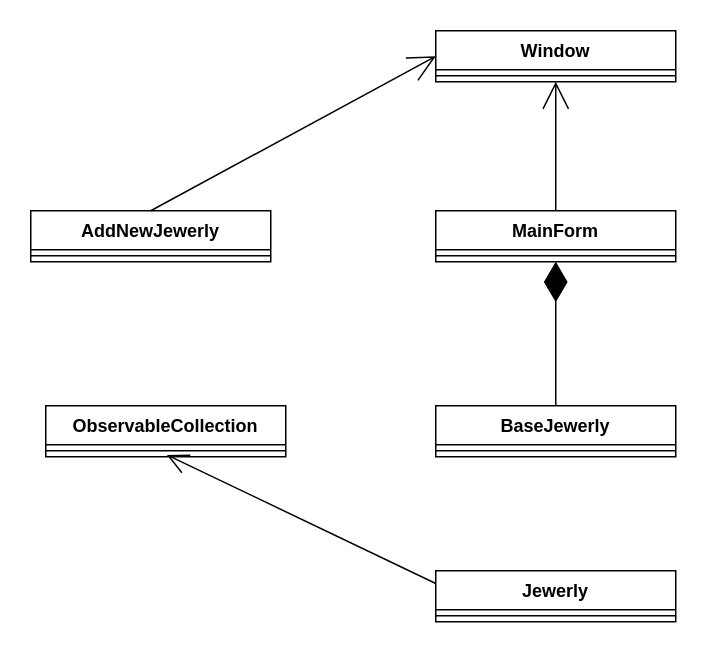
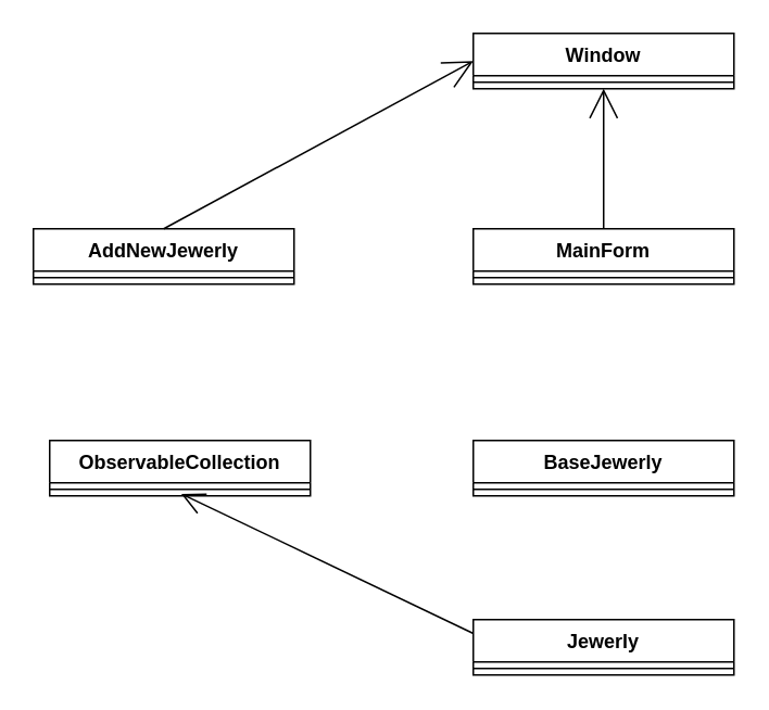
- <mxCell id="17" value="" style="endArrow=diamondThin;endFill=1;endSize=24;html=1;rounded=0;exitX=0.5;exitY=0;exitDx=0;exitDy=0;entryX=0.5;entryY=1;entryDx=0;entryDy=0;" edge="1" parent="1" source="8" target="4"><mxGeometry width="160" relative="1" as="geometry"><mxPoint x="190" y="167" as="sourcePoint" /><mxPoint x="300" y="167" as="targetPoint" /></mxGeometry></mxCell>
